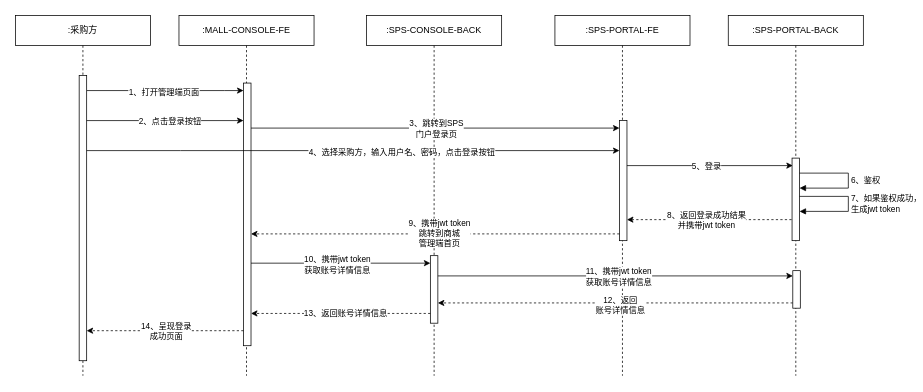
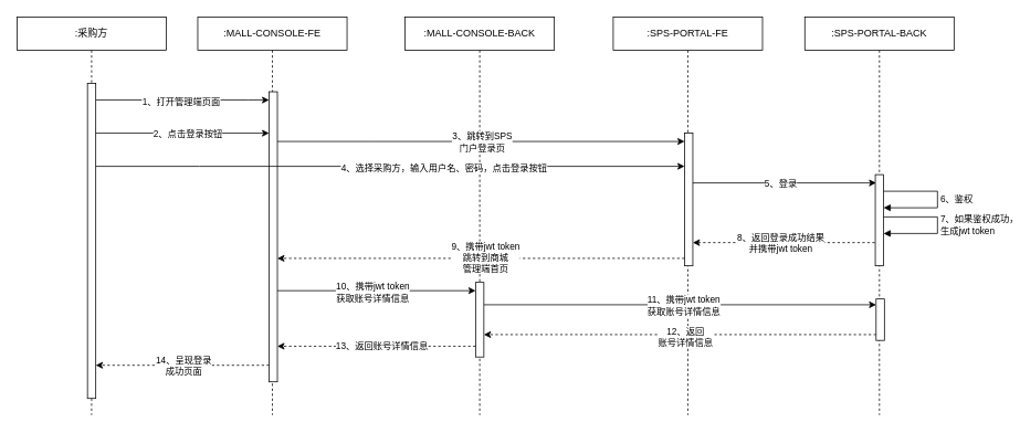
- <mxCell id="8" value=":SPS-CONSOLE-BACK" style="shape=umlLifeline;perimeter=lifelinePerimeter;whiteSpace=wrap;html=1;container=1;dropTarget=0;collapsible=0;recursiveResize=0;outlineConnect=0;portConstraint=eastwest;newEdgeStyle={&quot;edgeStyle&quot;:&quot;elbowEdgeStyle&quot;,&quot;elbow&quot;:&quot;vertical&quot;,&quot;curved&quot;:0,&quot;rounded&quot;:0};" vertex="1" parent="1"><mxGeometry x="488" y="20" width="180" height="480" as="geometry" /></mxCell>
+ <mxCell id="8" value=":MALL-CONSOLE-BACK" style="shape=umlLifeline;perimeter=lifelinePerimeter;whiteSpace=wrap;html=1;container=1;dropTarget=0;collapsible=0;recursiveResize=0;outlineConnect=0;portConstraint=eastwest;newEdgeStyle={&quot;edgeStyle&quot;:&quot;elbowEdgeStyle&quot;,&quot;elbow&quot;:&quot;vertical&quot;,&quot;curved&quot;:0,&quot;rounded&quot;:0};" vertex="1" parent="1"><mxGeometry x="488" y="20" width="180" height="480" as="geometry" /></mxCell>
